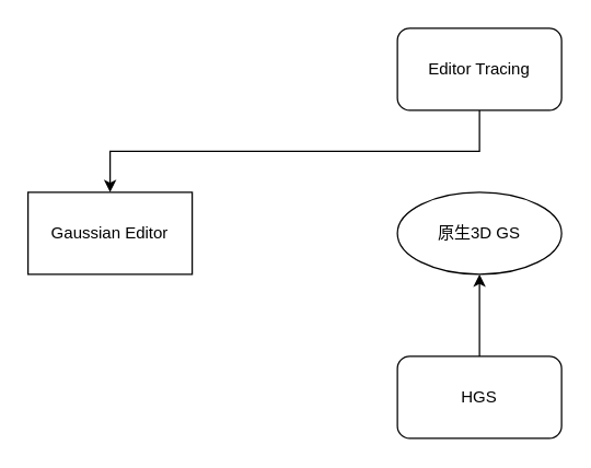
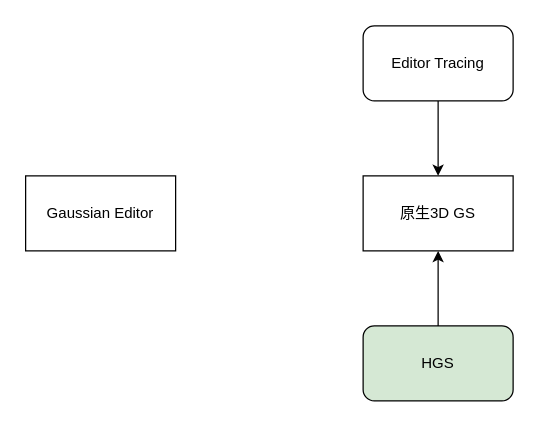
- <mxCell id="6" style="edgeStyle=orthogonalEdgeStyle;rounded=0;orthogonalLoop=1;jettySize=auto;html=1;exitX=0.5;exitY=1;exitDx=0;exitDy=0;" edge="1" parent="1" source="7" target="2"><mxGeometry relative="1" as="geometry" /></mxCell>
+ <mxCell id="6" style="edgeStyle=orthogonalEdgeStyle;rounded=0;orthogonalLoop=1;jettySize=auto;html=1;exitX=0.5;exitY=1;exitDx=0;exitDy=0;" edge="1" parent="1" source="7" target="3"><mxGeometry relative="1" as="geometry" /></mxCell>
- <mxCell id="3" value="原生3D GS" style="ellipse;whiteSpace=wrap;html=1;" vertex="1" parent="1"><mxGeometry x="290" y="140" width="120" height="60" as="geometry" /></mxCell>
+ <mxCell id="3" value="原生3D GS" style="rounded=0;whiteSpace=wrap;html=1;" vertex="1" parent="1"><mxGeometry x="290" y="140" width="120" height="60" as="geometry" /></mxCell>
- <mxCell id="5" value="HGS" style="rounded=1;whiteSpace=wrap;html=1;" vertex="1" parent="1"><mxGeometry x="290" y="260" width="120" height="60" as="geometry" /></mxCell>
+ <mxCell id="5" value="HGS" style="rounded=1;whiteSpace=wrap;html=1;fillColor=#d5e8d4;" vertex="1" parent="1"><mxGeometry x="290" y="260" width="120" height="60" as="geometry" /></mxCell>
